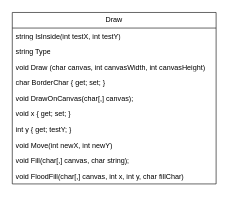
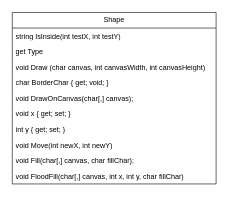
- <mxCell id="2" value="Draw" style="swimlane;fontStyle=0;childLayout=stackLayout;horizontal=1;startSize=26;fillColor=none;horizontalStack=0;resizeParent=1;resizeParentMax=0;resizeLast=0;collapsible=1;marginBottom=0;whiteSpace=wrap;html=1;" parent="1" vertex="1"><mxGeometry x="20" y="20" width="340" height="286" as="geometry" /></mxCell>
+ <mxCell id="2" value="Shape" style="swimlane;fontStyle=0;childLayout=stackLayout;horizontal=1;startSize=26;fillColor=none;horizontalStack=0;resizeParent=1;resizeParentMax=0;resizeLast=0;collapsible=1;marginBottom=0;whiteSpace=wrap;html=1;" parent="1" vertex="1"><mxGeometry x="20" y="20" width="340" height="286" as="geometry" /></mxCell>
- <mxCell id="4" value="string Type" style="text;strokeColor=none;fillColor=none;align=left;verticalAlign=top;spacingLeft=4;spacingRight=4;overflow=hidden;rotatable=0;points=[[0,0.5],[1,0.5]];portConstraint=eastwest;whiteSpace=wrap;html=1;" parent="2" vertex="1"><mxGeometry y="52" width="340" height="26" as="geometry" /></mxCell>
+ <mxCell id="4" value="get Type" style="text;strokeColor=none;fillColor=none;align=left;verticalAlign=top;spacingLeft=4;spacingRight=4;overflow=hidden;rotatable=0;points=[[0,0.5],[1,0.5]];portConstraint=eastwest;whiteSpace=wrap;html=1;" parent="2" vertex="1"><mxGeometry y="52" width="340" height="26" as="geometry" /></mxCell>
- <mxCell id="6" value="char BorderChar { get; set; }" style="text;strokeColor=none;fillColor=none;align=left;verticalAlign=top;spacingLeft=4;spacingRight=4;overflow=hidden;rotatable=0;points=[[0,0.5],[1,0.5]];portConstraint=eastwest;whiteSpace=wrap;html=1;" vertex="1" parent="2"><mxGeometry y="104" width="340" height="26" as="geometry" /></mxCell>
+ <mxCell id="6" value="char BorderChar { get; void; }" style="text;strokeColor=none;fillColor=none;align=left;verticalAlign=top;spacingLeft=4;spacingRight=4;overflow=hidden;rotatable=0;points=[[0,0.5],[1,0.5]];portConstraint=eastwest;whiteSpace=wrap;html=1;" vertex="1" parent="2"><mxGeometry y="104" width="340" height="26" as="geometry" /></mxCell>
- <mxCell id="9" value="int y { get; testY; }" style="text;strokeColor=none;fillColor=none;align=left;verticalAlign=top;spacingLeft=4;spacingRight=4;overflow=hidden;rotatable=0;points=[[0,0.5],[1,0.5]];portConstraint=eastwest;whiteSpace=wrap;html=1;" vertex="1" parent="2"><mxGeometry y="182" width="340" height="26" as="geometry" /></mxCell>
+ <mxCell id="9" value="int y { get; set; }" style="text;strokeColor=none;fillColor=none;align=left;verticalAlign=top;spacingLeft=4;spacingRight=4;overflow=hidden;rotatable=0;points=[[0,0.5],[1,0.5]];portConstraint=eastwest;whiteSpace=wrap;html=1;" vertex="1" parent="2"><mxGeometry y="182" width="340" height="26" as="geometry" /></mxCell>
- <mxCell id="11" value="void Fill(char[,] canvas, char string);" style="text;strokeColor=none;fillColor=none;align=left;verticalAlign=top;spacingLeft=4;spacingRight=4;overflow=hidden;rotatable=0;points=[[0,0.5],[1,0.5]];portConstraint=eastwest;whiteSpace=wrap;html=1;" vertex="1" parent="2"><mxGeometry y="234" width="340" height="26" as="geometry" /></mxCell>
+ <mxCell id="11" value="void Fill(char[,] canvas, char fillChar);" style="text;strokeColor=none;fillColor=none;align=left;verticalAlign=top;spacingLeft=4;spacingRight=4;overflow=hidden;rotatable=0;points=[[0,0.5],[1,0.5]];portConstraint=eastwest;whiteSpace=wrap;html=1;" vertex="1" parent="2"><mxGeometry y="234" width="340" height="26" as="geometry" /></mxCell>
